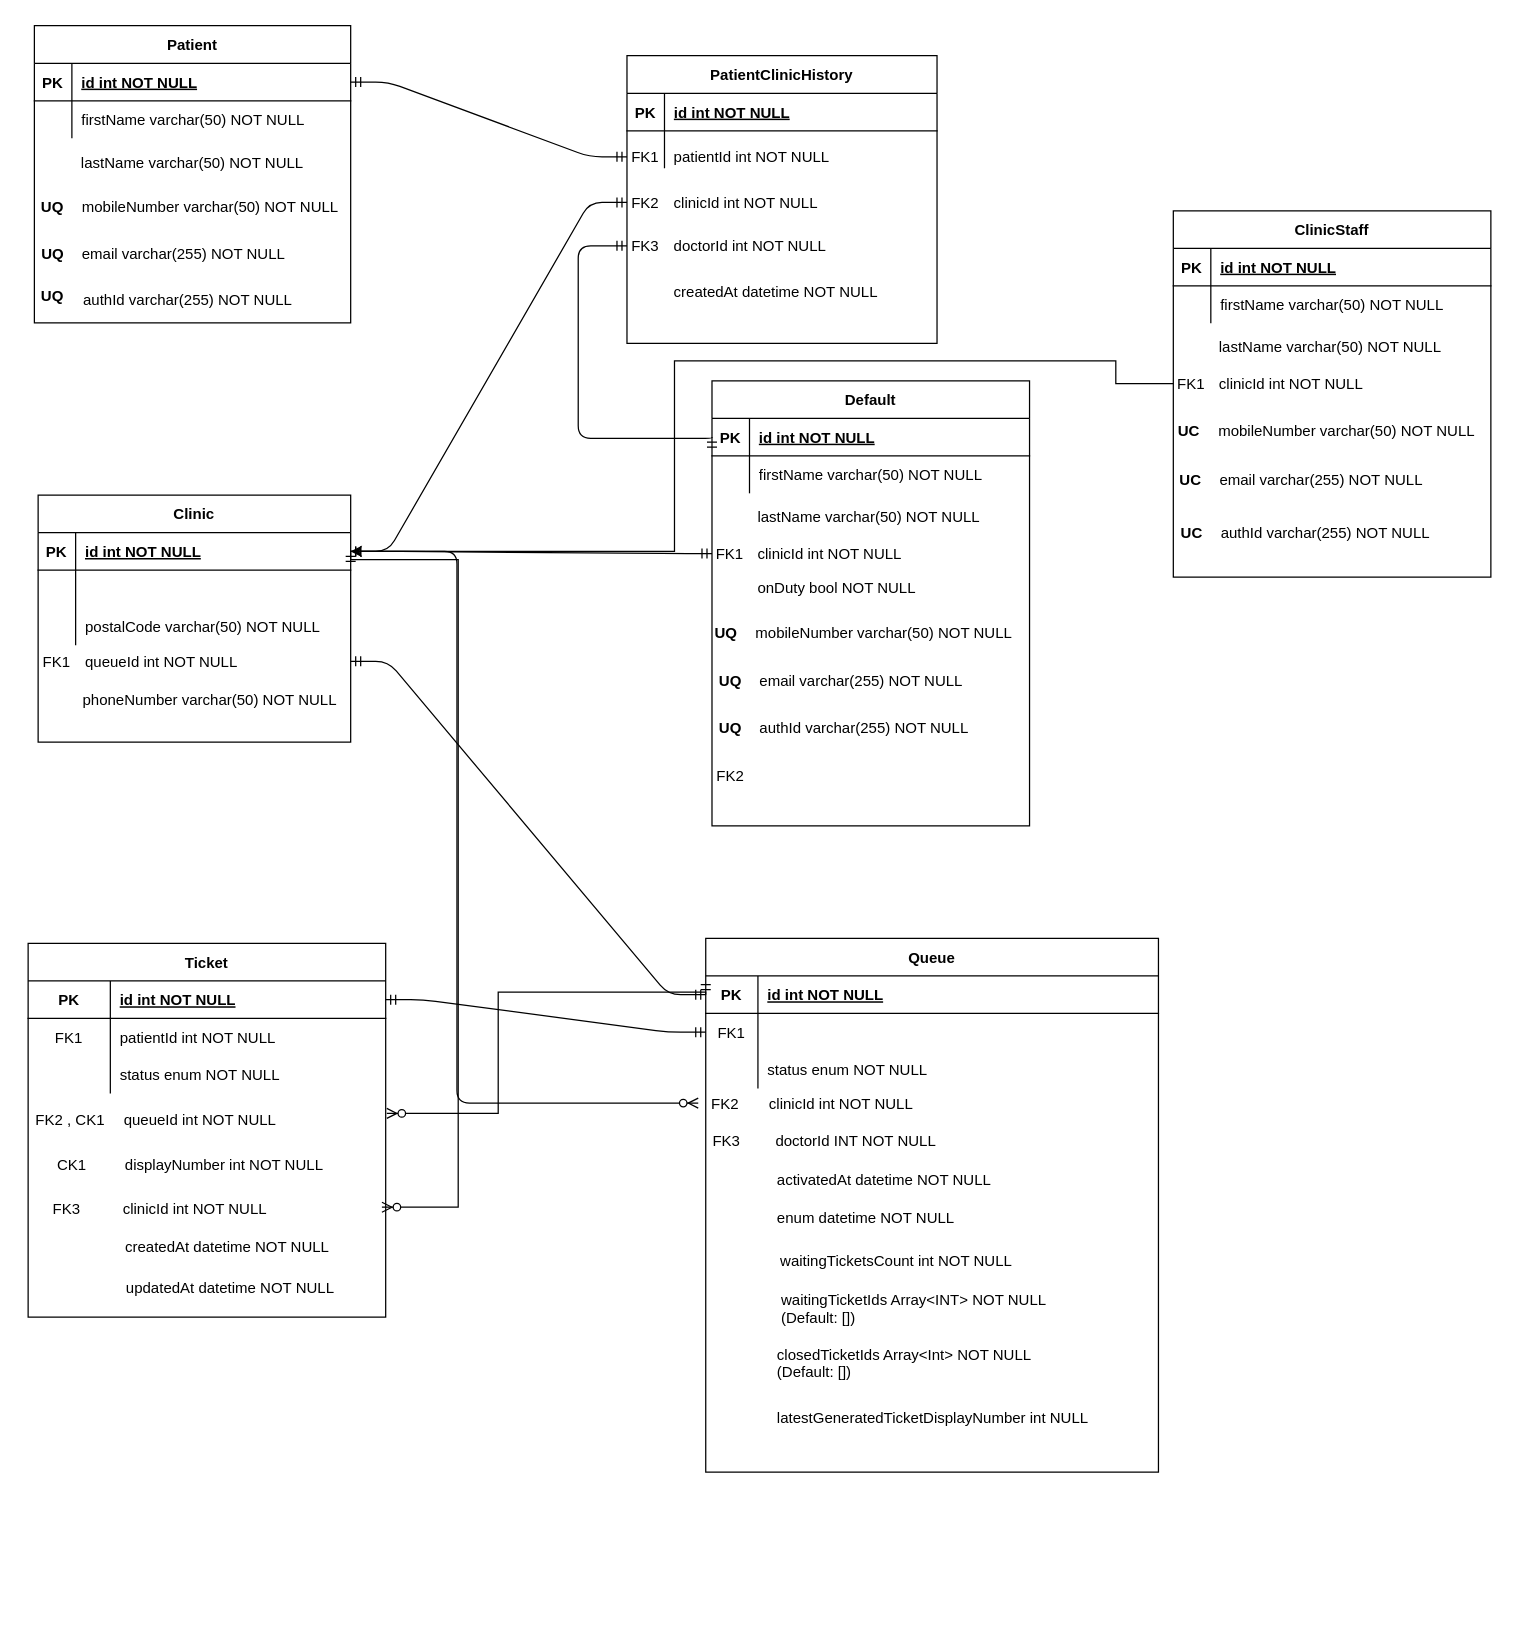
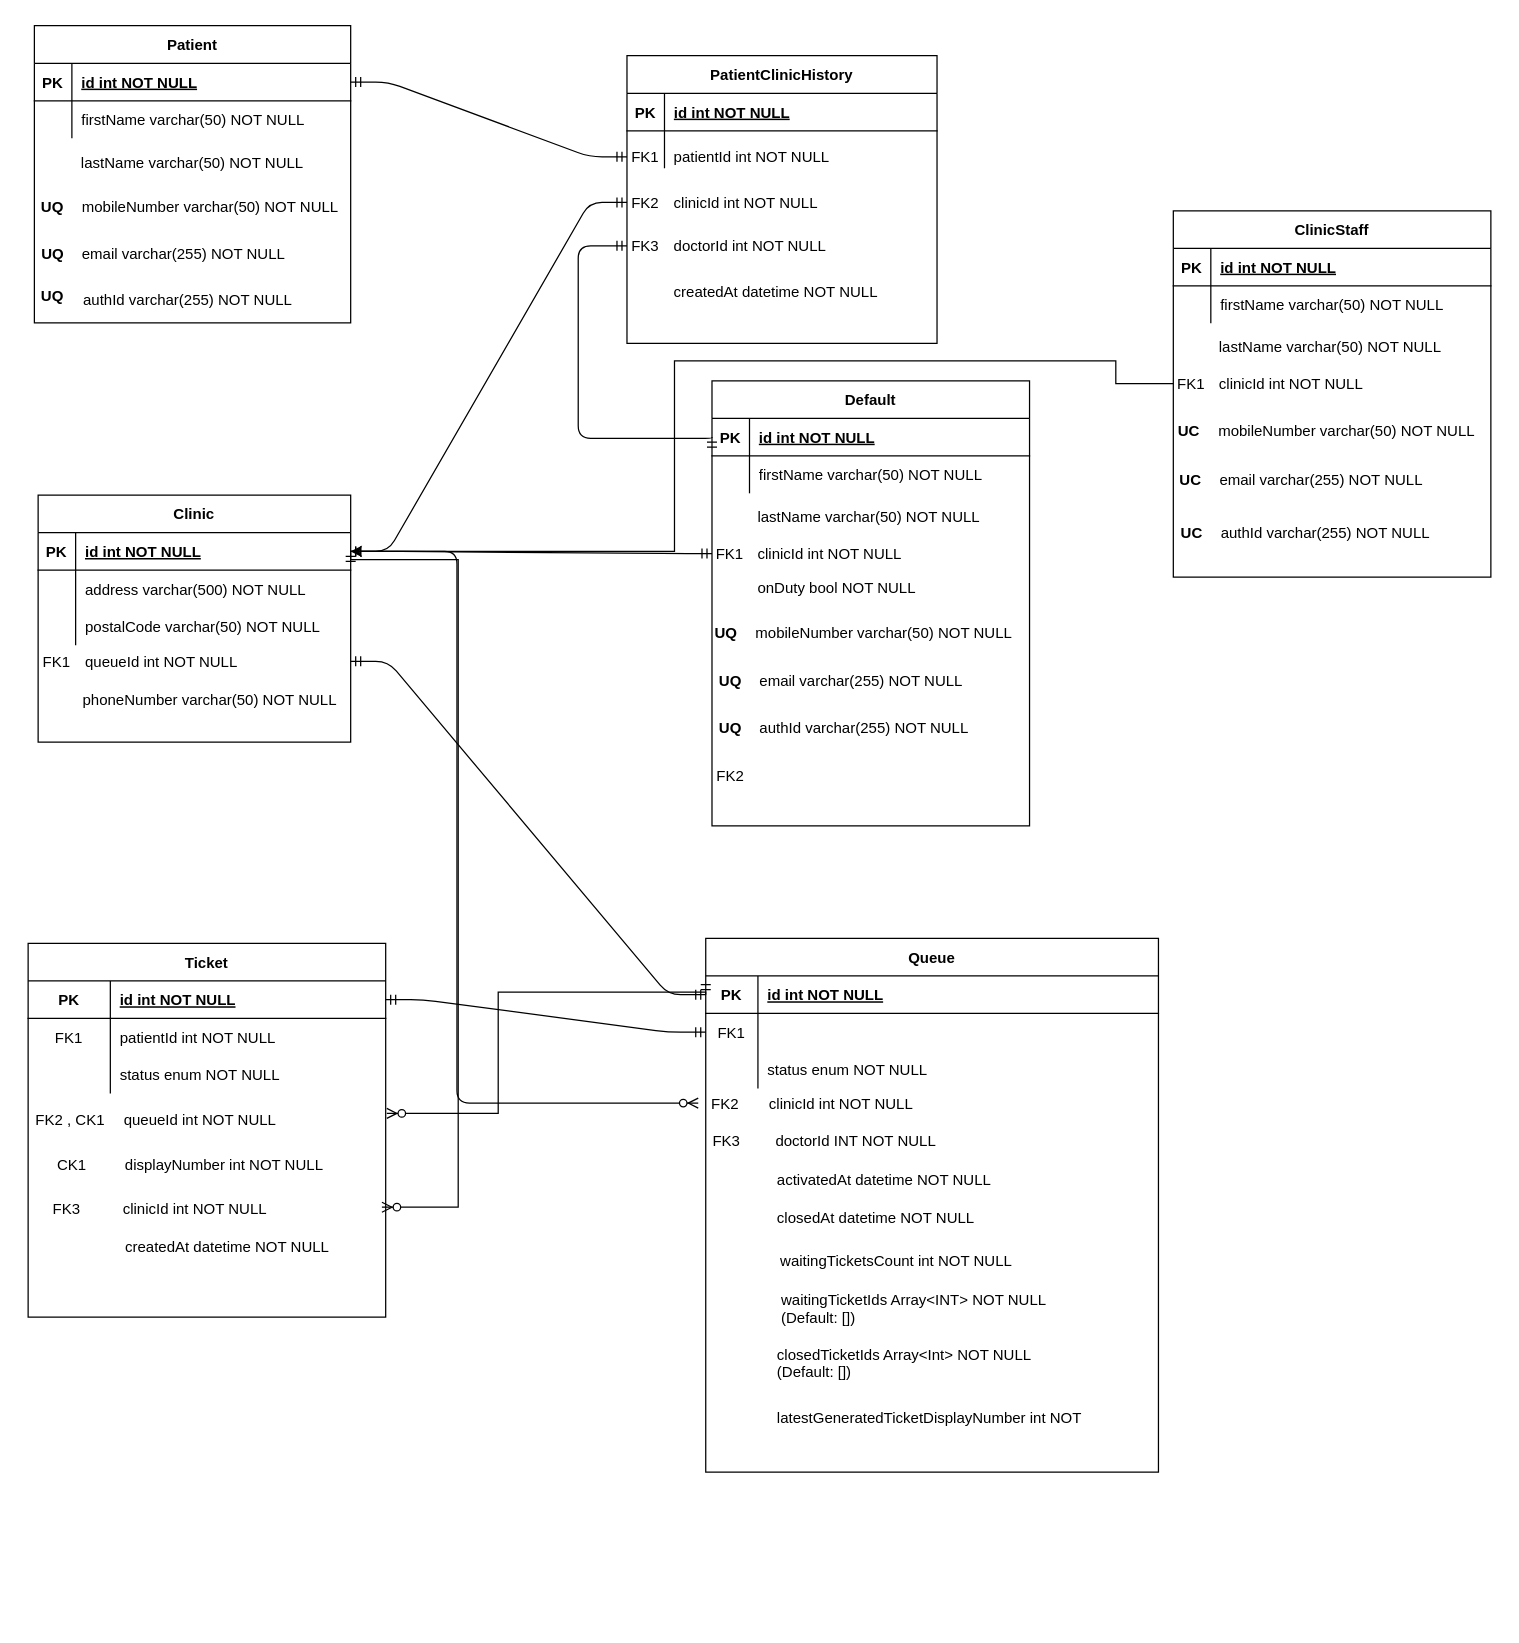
+ <mxCell id="36" value="address varchar(500) NOT NULL" style="shape=partialRectangle;overflow=hidden;connectable=0;fillColor=none;top=0;left=0;bottom=0;right=0;align=left;spacingLeft=6;" parent="34" vertex="1"><mxGeometry x="30" width="220" height="30" as="geometry" /></mxCell>
- <mxCell id="90" value="enum datetime NOT NULL" style="shape=partialRectangle;overflow=hidden;connectable=0;fillColor=none;top=0;left=0;bottom=0;right=0;align=left;spacingLeft=6;" parent="88" vertex="1"><mxGeometry x="43.454" width="318.659" height="43.569" as="geometry" /></mxCell>
+ <mxCell id="90" value="closedAt datetime NOT NULL" style="shape=partialRectangle;overflow=hidden;connectable=0;fillColor=none;top=0;left=0;bottom=0;right=0;align=left;spacingLeft=6;" parent="88" vertex="1"><mxGeometry x="43.454" width="318.659" height="43.569" as="geometry" /></mxCell>
- <mxCell id="114" value="updatedAt datetime NOT NULL" style="shape=partialRectangle;overflow=hidden;connectable=0;fillColor=none;top=0;left=0;bottom=0;right=0;align=left;spacingLeft=6;" parent="103" vertex="1"><mxGeometry x="70.672" y="259" width="216.213" height="32.54" as="geometry" /></mxCell>
- <mxCell id="102" value="latestGeneratedTicketDisplayNumber int NULL" style="shape=partialRectangle;overflow=hidden;connectable=0;fillColor=none;top=0;left=0;bottom=0;right=0;align=left;spacingLeft=6;" parent="100" vertex="1"><mxGeometry x="43.454" width="318.659" height="43.569" as="geometry" /></mxCell>
+ <mxCell id="102" value="latestGeneratedTicketDisplayNumber int NOT" style="shape=partialRectangle;overflow=hidden;connectable=0;fillColor=none;top=0;left=0;bottom=0;right=0;align=left;spacingLeft=6;" parent="100" vertex="1"><mxGeometry x="43.454" width="318.659" height="43.569" as="geometry" /></mxCell>
